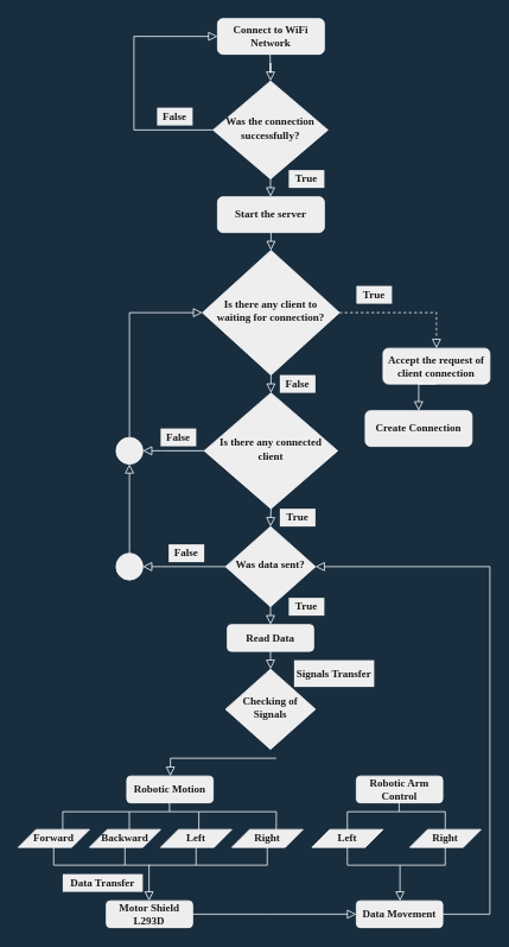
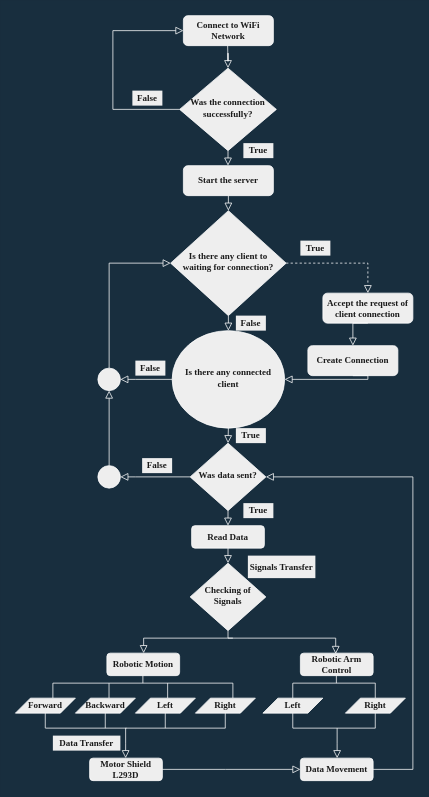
- <mxCell id="16" value="&lt;b&gt;&lt;font face=&quot;Times New Roman&quot;&gt;Is there any connected client&lt;/font&gt;&lt;/b&gt;" style="rhombus;whiteSpace=wrap;html=1;shadow=0;fontFamily=Helvetica;fontSize=12;align=center;strokeWidth=1;spacing=6;spacingTop=-4;fillColor=#EEEEEE;strokeColor=#FFFFFF;fontColor=#1A1A1A;" parent="1" vertex="1"><mxGeometry x="229" y="440" width="150" height="130" as="geometry" /></mxCell>
+ <mxCell id="16" value="&lt;b&gt;&lt;font face=&quot;Times New Roman&quot;&gt;Is there any connected client&lt;/font&gt;&lt;/b&gt;" style="ellipse;whiteSpace=wrap;html=1;shadow=0;fontFamily=Helvetica;fontSize=12;align=center;strokeWidth=1;spacing=6;spacingTop=-4;fillColor=#EEEEEE;strokeColor=#FFFFFF;fontColor=#1A1A1A;" parent="1" vertex="1"><mxGeometry x="229" y="440" width="150" height="130" as="geometry" /></mxCell>
+ <mxCell id="19" value="" style="rounded=0;html=1;jettySize=auto;orthogonalLoop=1;fontSize=11;endArrow=block;endFill=0;endSize=8;strokeWidth=1;shadow=0;labelBackgroundColor=none;edgeStyle=orthogonalEdgeStyle;entryX=1;entryY=0.5;entryDx=0;entryDy=0;exitX=0.5;exitY=1;exitDx=0;exitDy=0;strokeColor=#FFFFFF;fontColor=#FFFFFF;" parent="1" source="7" target="16" edge="1"><mxGeometry relative="1" as="geometry"><mxPoint x="430" y="490" as="sourcePoint" /><mxPoint x="539" y="510" as="targetPoint" /><Array as="points"><mxPoint x="490" y="505" /></Array></mxGeometry></mxCell>
+ <mxCell id="50" value="" style="rounded=0;html=1;jettySize=auto;orthogonalLoop=1;fontSize=11;endArrow=block;endFill=0;endSize=8;strokeWidth=1;shadow=0;labelBackgroundColor=none;edgeStyle=orthogonalEdgeStyle;entryX=0.486;entryY=0.035;entryDx=0;entryDy=0;exitX=0.5;exitY=1;exitDx=0;exitDy=0;entryPerimeter=0;strokeColor=#FFFFFF;fontColor=#FFFFFF;" parent="1" source="34" target="36" edge="1"><mxGeometry relative="1" as="geometry"><mxPoint x="220" y="840" as="sourcePoint" /><mxPoint x="404" y="840" as="targetPoint" /><Array as="points"><mxPoint x="304" y="850" /><mxPoint x="447" y="850" /></Array></mxGeometry></mxCell>
